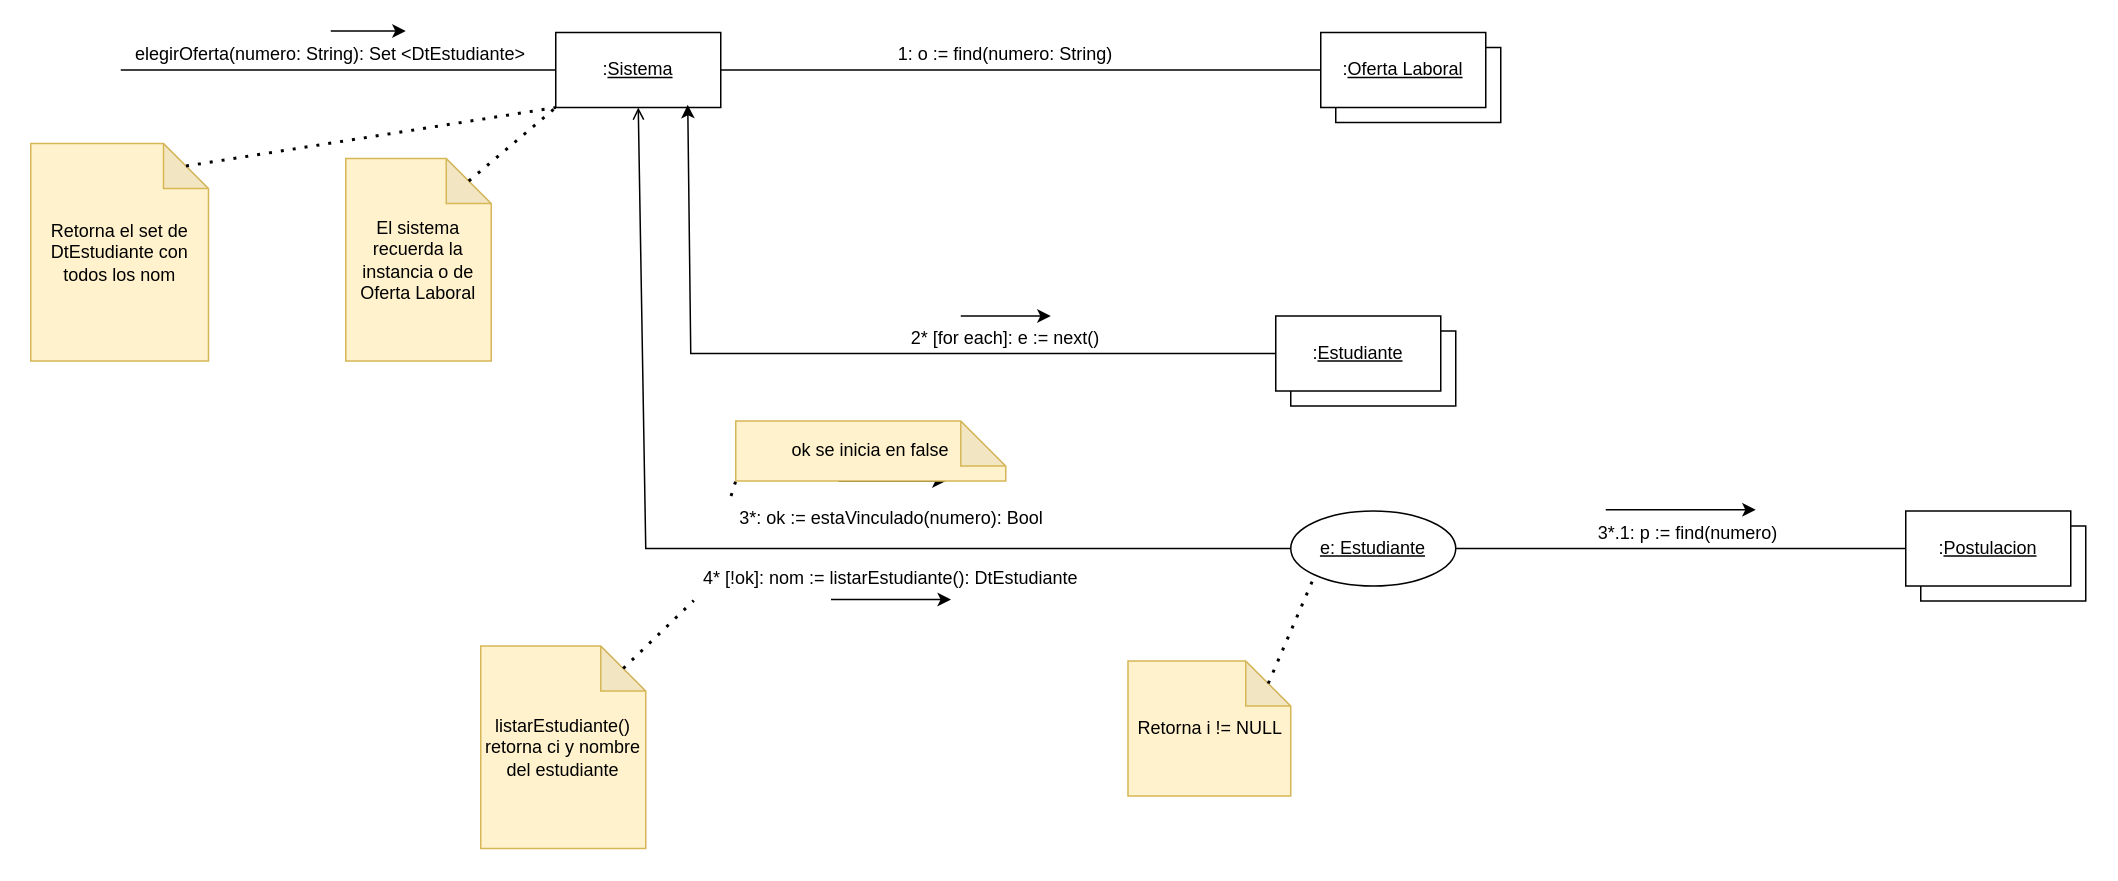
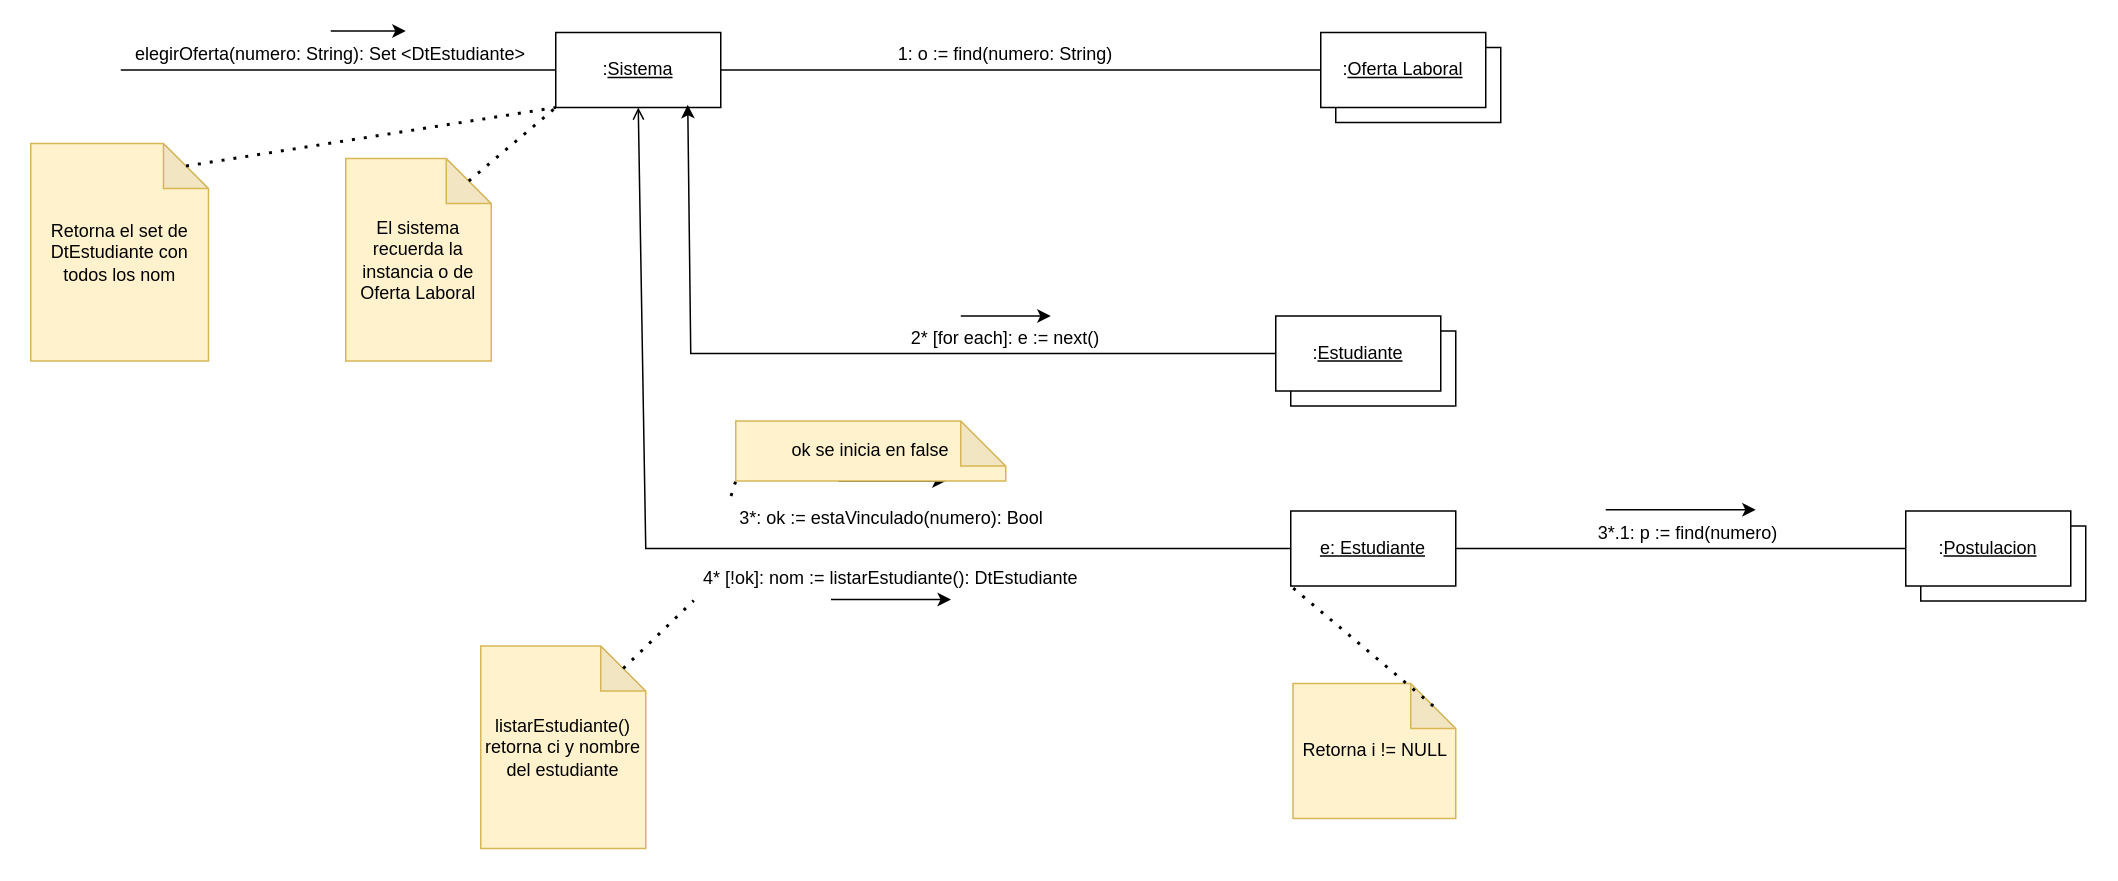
- <mxCell id="17" value="&lt;u&gt;e: Estudiante&lt;/u&gt;" style="ellipse;whiteSpace=wrap;html=1;" vertex="1" parent="1"><mxGeometry x="860" y="340" width="110" height="50" as="geometry" /></mxCell>
+ <mxCell id="17" value="&lt;u&gt;e: Estudiante&lt;/u&gt;" style="rounded=0;whiteSpace=wrap;html=1;" vertex="1" parent="1"><mxGeometry x="860" y="340" width="110" height="50" as="geometry" /></mxCell>
- <mxCell id="20" value="Retorna i != NULL" style="shape=note;whiteSpace=wrap;html=1;backgroundOutline=1;darkOpacity=0.05;fillColor=#fff2cc;strokeColor=#d6b656;" vertex="1" parent="1"><mxGeometry x="751.5" y="440" width="108.5" height="90" as="geometry" /></mxCell>
+ <mxCell id="20" value="Retorna i != NULL" style="shape=note;whiteSpace=wrap;html=1;backgroundOutline=1;darkOpacity=0.05;fillColor=#fff2cc;strokeColor=#d6b656;" vertex="1" parent="1"><mxGeometry x="861.5" y="455" width="108.5" height="90" as="geometry" /></mxCell>
